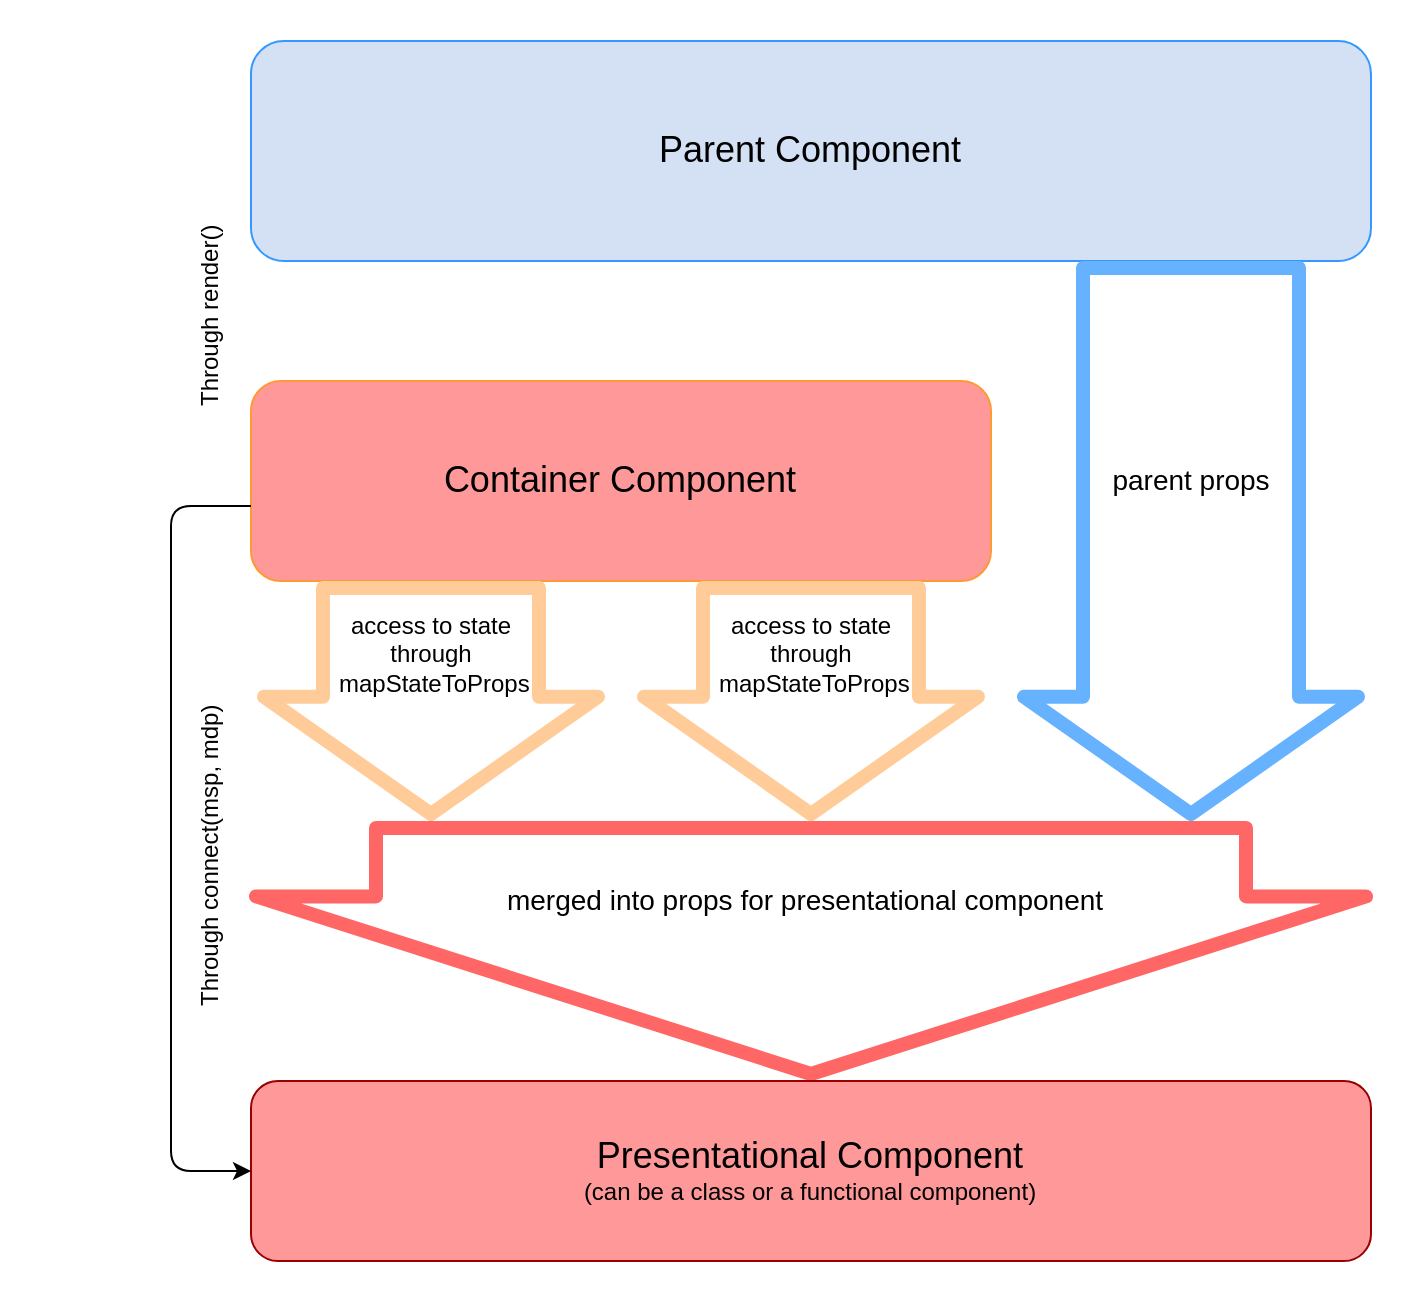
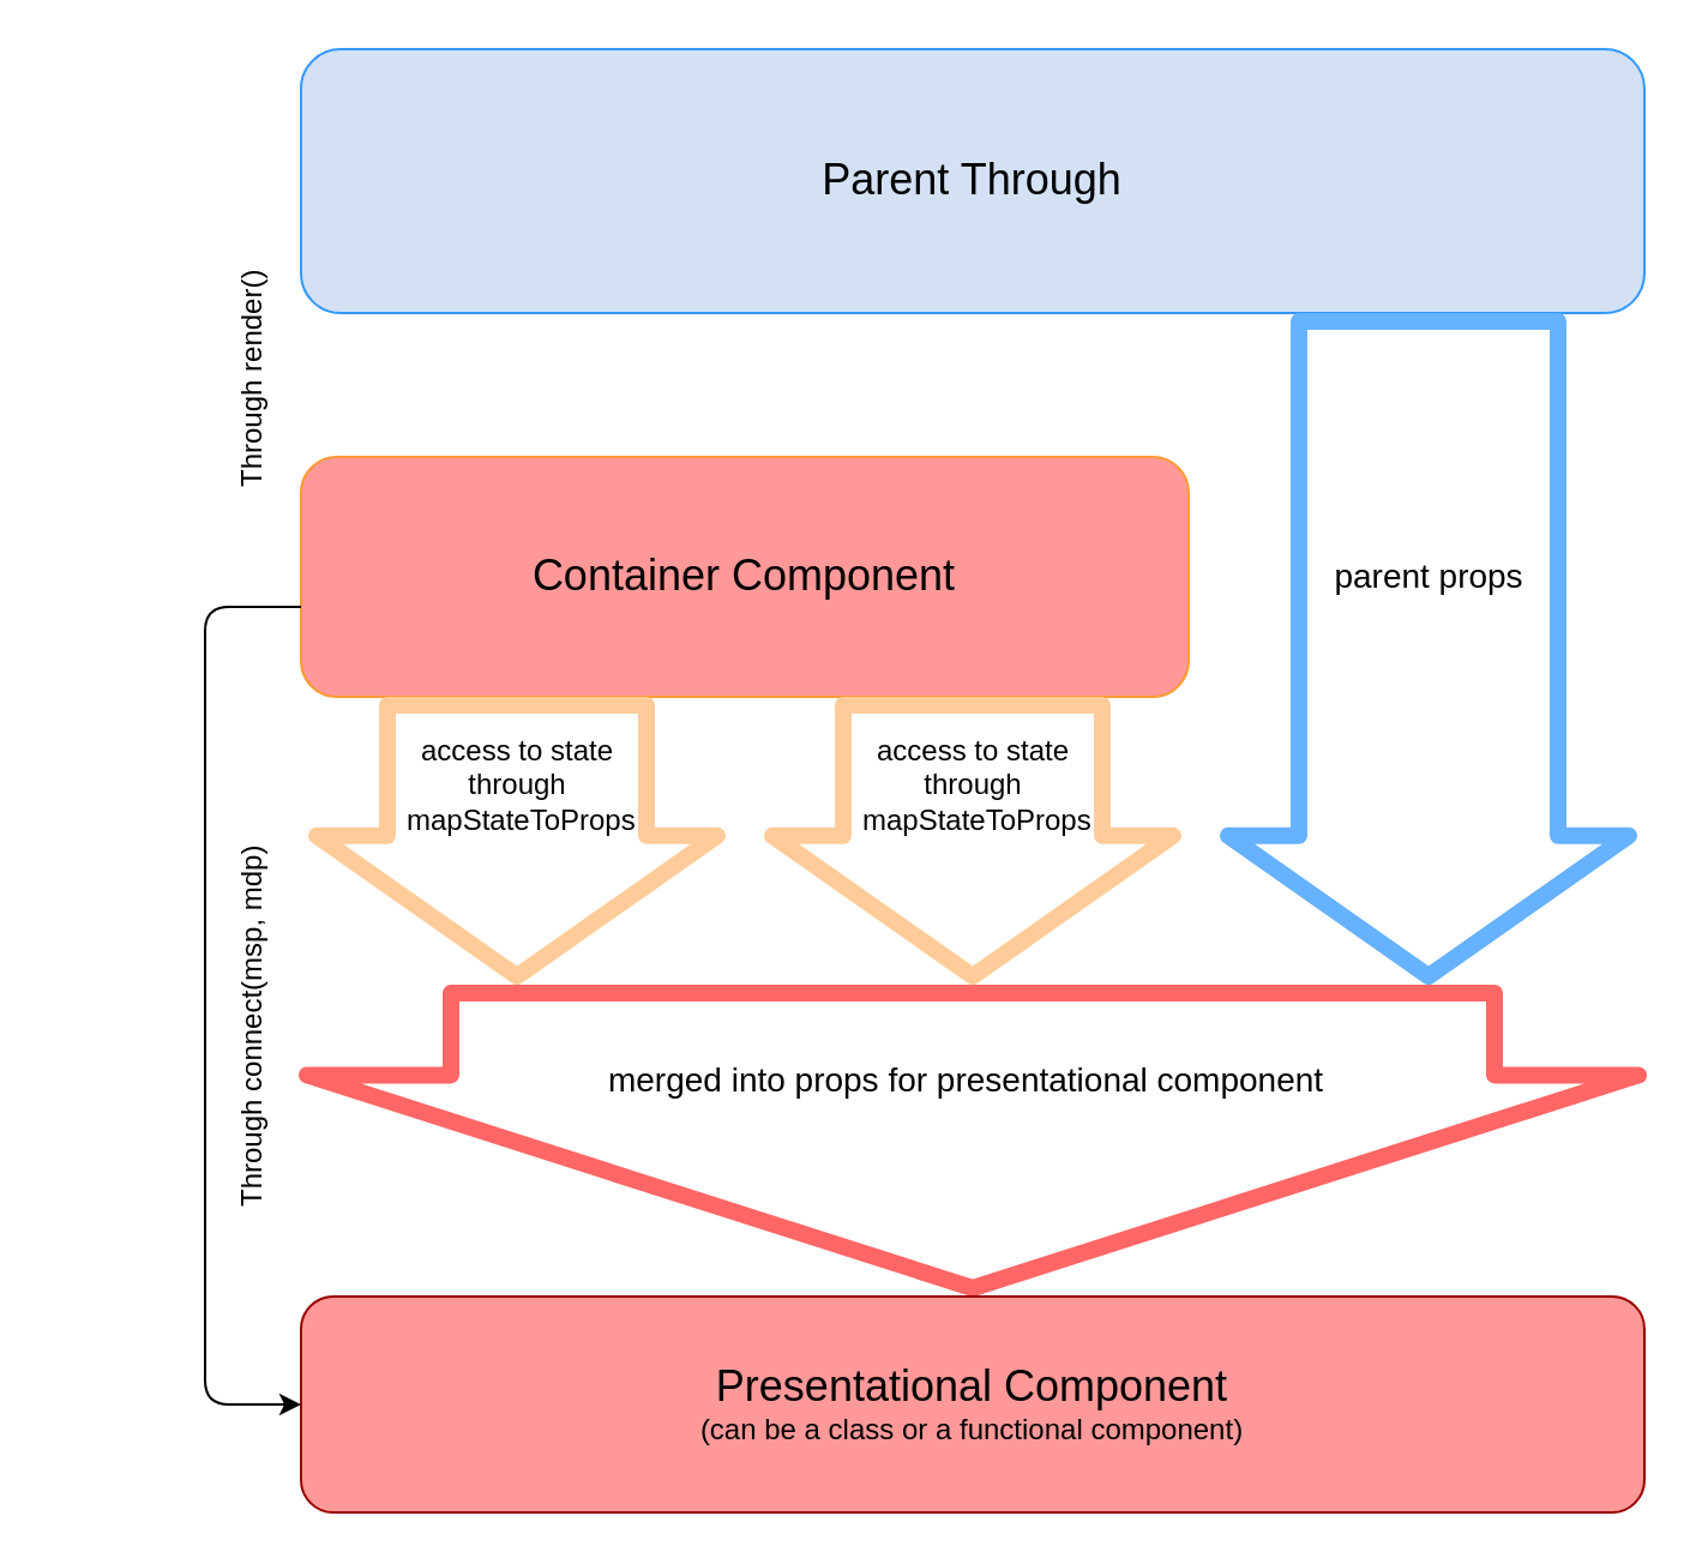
- <mxCell id="7" value="&lt;font style=&quot;font-size: 18px&quot;&gt;Parent Component&lt;/font&gt;" style="rounded=1;whiteSpace=wrap;html=1;fillColor=#D4E1F5;strokeColor=#3399FF;" vertex="1" parent="1"><mxGeometry x="125" y="20" width="560" height="110" as="geometry" /></mxCell>
+ <mxCell id="7" value="&lt;font style=&quot;font-size: 18px&quot;&gt;Parent Through&lt;/font&gt;" style="rounded=1;whiteSpace=wrap;html=1;fillColor=#D4E1F5;strokeColor=#3399FF;" vertex="1" parent="1"><mxGeometry x="125" y="20" width="560" height="110" as="geometry" /></mxCell>
